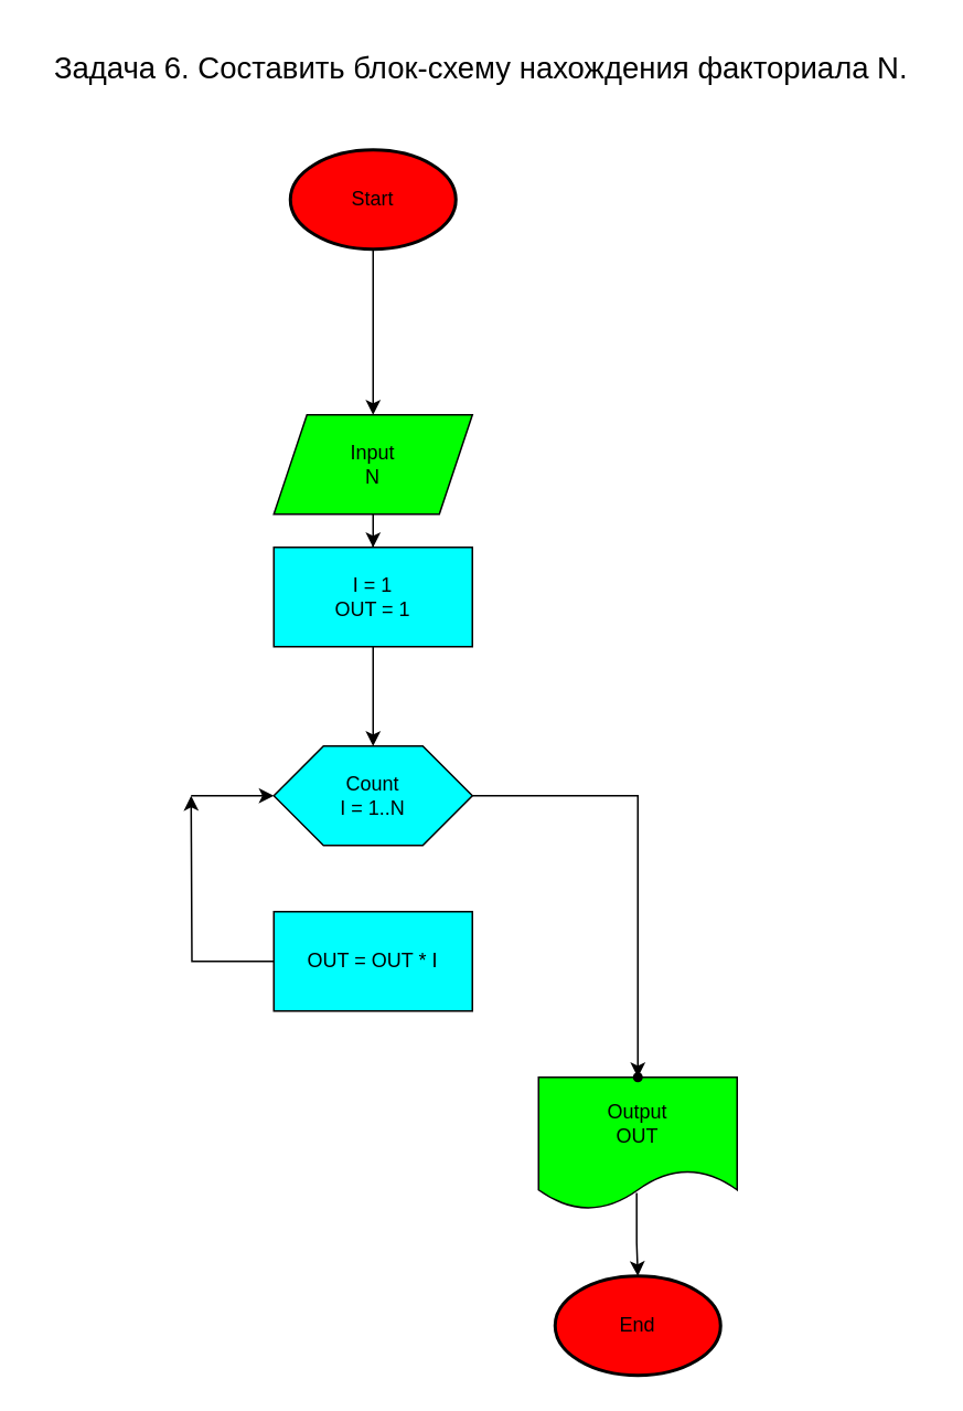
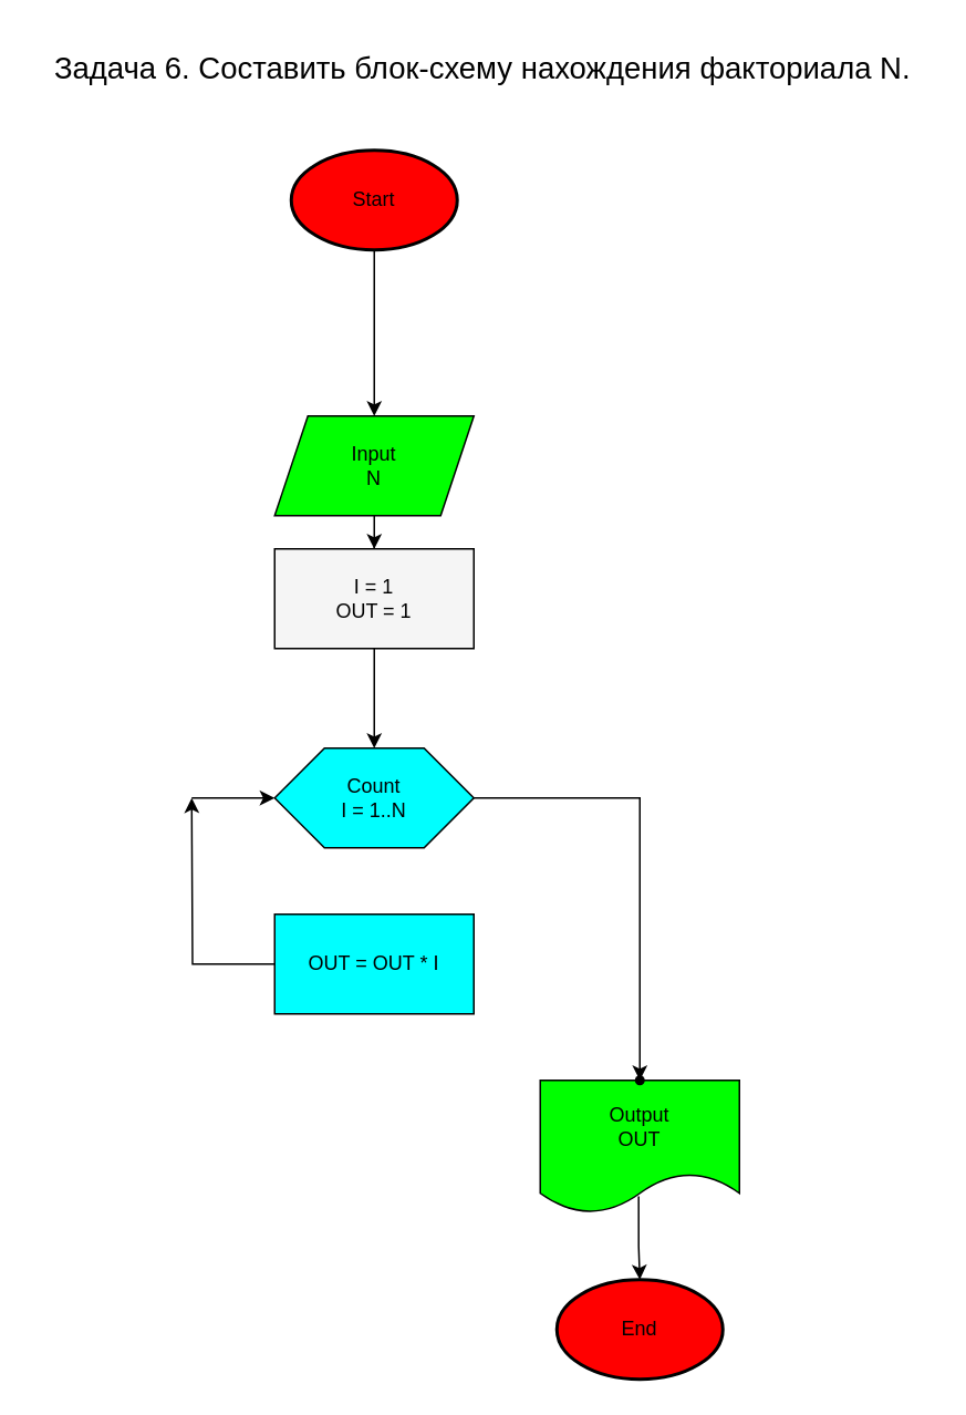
- <mxCell id="8" value="&lt;div&gt;I = 1&lt;/div&gt;&lt;div&gt;OUT = 1&lt;br&gt;&lt;/div&gt;" style="rounded=0;whiteSpace=wrap;html=1;fillColor=#00FFFF;" parent="1" vertex="1"><mxGeometry x="165" y="330" width="120" height="60" as="geometry" /></mxCell>
+ <mxCell id="8" value="&lt;div&gt;I = 1&lt;/div&gt;&lt;div&gt;OUT = 1&lt;br&gt;&lt;/div&gt;" style="rounded=0;whiteSpace=wrap;html=1;fillColor=#f5f5f5;" parent="1" vertex="1"><mxGeometry x="165" y="330" width="120" height="60" as="geometry" /></mxCell>
